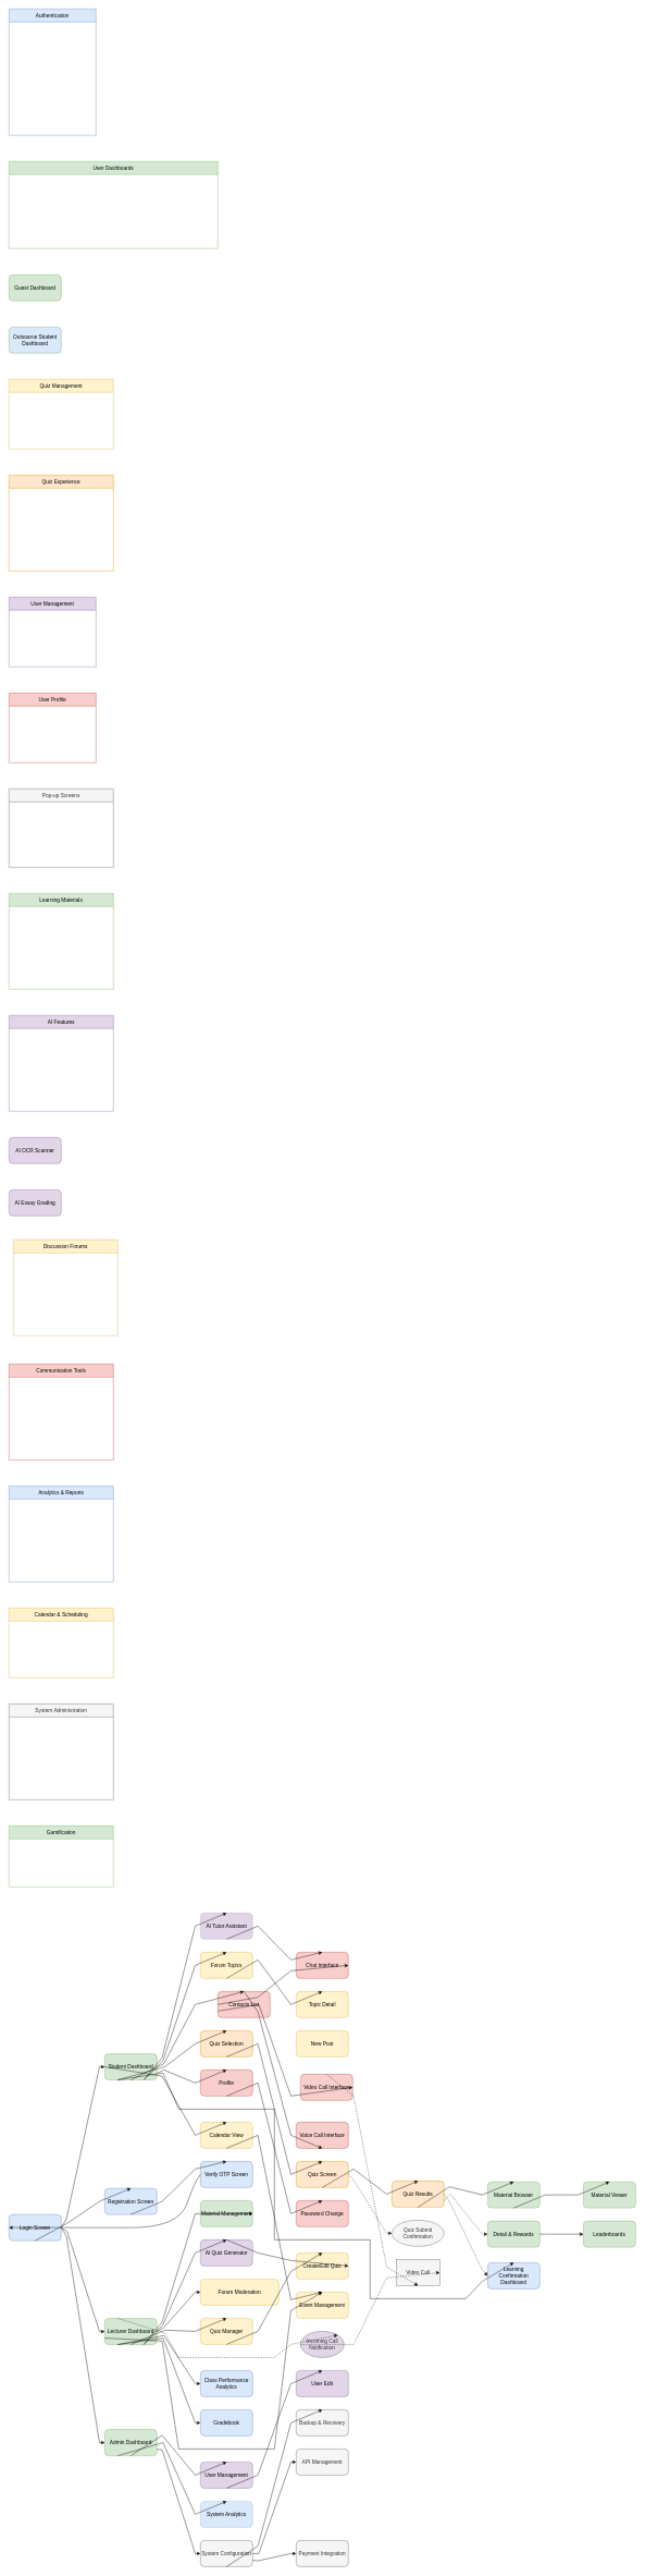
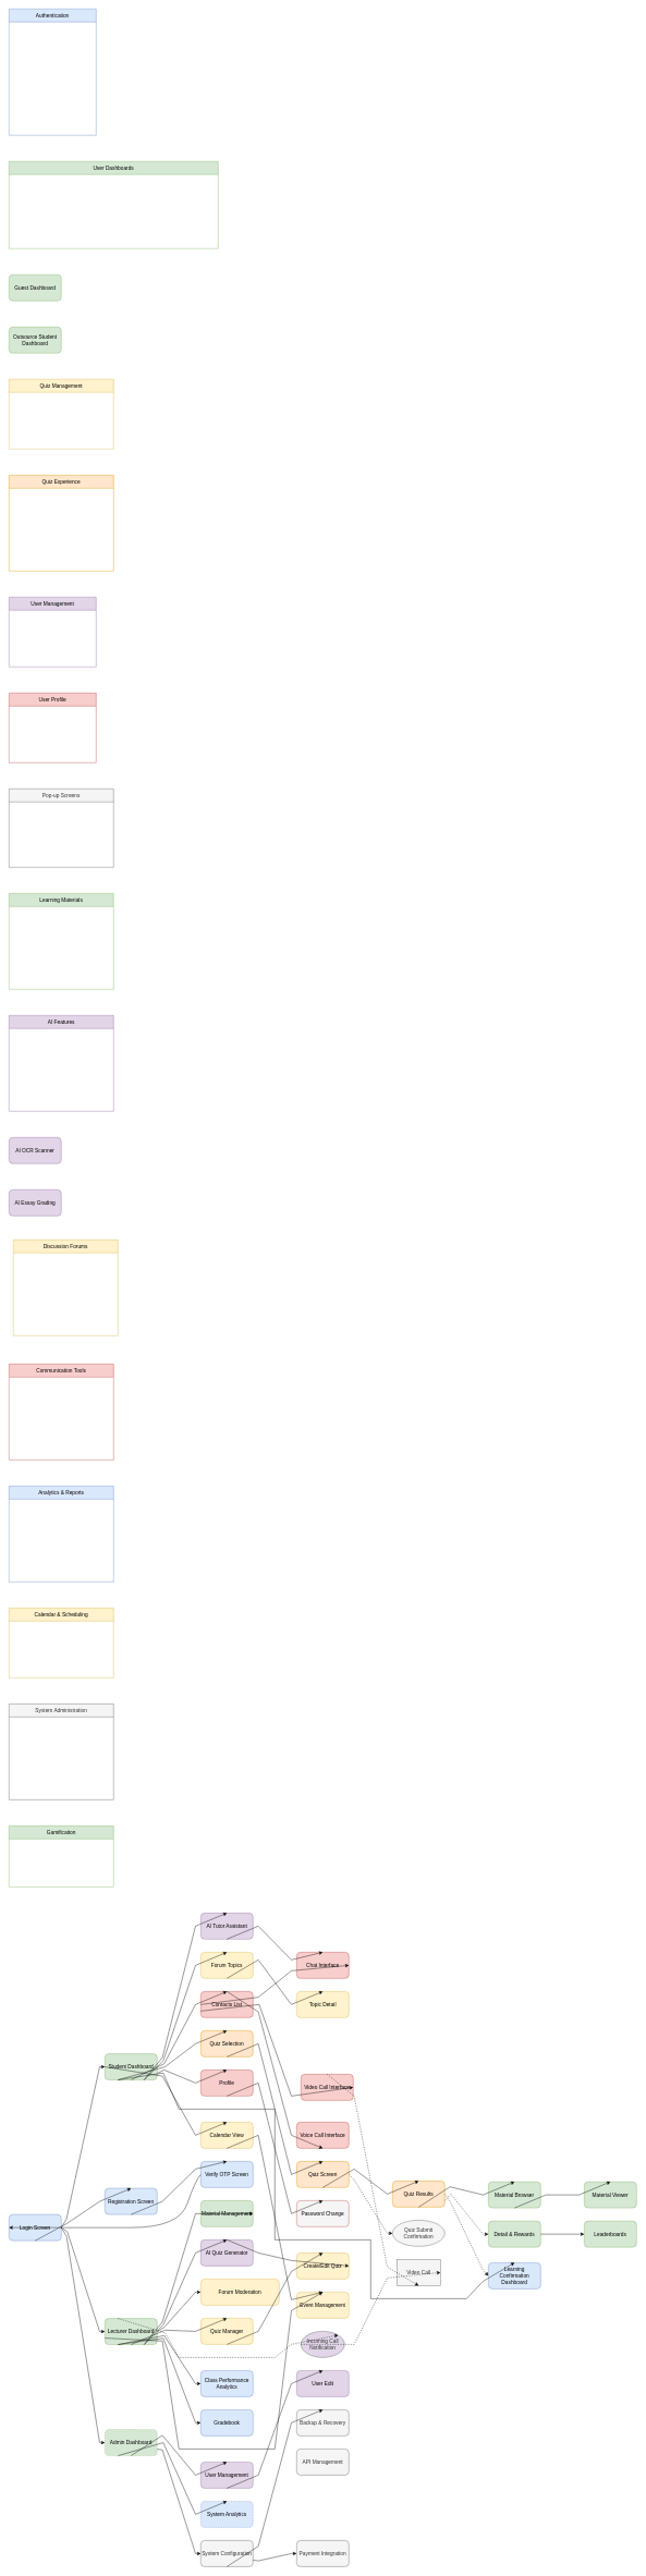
- <mxCell id="11" value="Outsource Student Dashboard" style="rounded=1;whiteSpace=wrap;html=1;fillColor=#dae8fc;strokeColor=#82b366;" parent="1" vertex="1"><mxGeometry y="750" width="120" height="60" as="geometry" x="20" /></mxCell>
+ <mxCell id="11" value="Outsource Student Dashboard" style="rounded=1;whiteSpace=wrap;html=1;fillColor=#d5e8d4;strokeColor=#82b366;" parent="1" vertex="1"><mxGeometry y="750" width="120" height="60" as="geometry" x="20" /></mxCell>
- <mxCell id="37" value="AI Tutor Assistant" style="rounded=1;whiteSpace=wrap;html=1;fillColor=#e1d5e7;strokeColor=#9673a6;dashed=1;" parent="1" vertex="1"><mxGeometry x="460" y="4390" width="120" height="60" as="geometry" /></mxCell>
+ <mxCell id="37" value="AI Tutor Assistant" style="rounded=1;whiteSpace=wrap;html=1;fillColor=#e1d5e7;strokeColor=#9673a6;" parent="1" vertex="1"><mxGeometry x="460" y="4390" width="120" height="60" as="geometry" /></mxCell>
- <mxCell id="56" value="Contacts List" style="rounded=1;whiteSpace=wrap;html=1;fillColor=#f8cecc;strokeColor=#b85450;" parent="1" vertex="1"><mxGeometry x="500" y="4570" width="120" height="60" as="geometry" /></mxCell>
+ <mxCell id="56" value="Contacts List" style="rounded=1;whiteSpace=wrap;html=1;fillColor=#f8cecc;strokeColor=#b85450;" parent="1" vertex="1"><mxGeometry x="460" y="4570" width="120" height="60" as="geometry" /></mxCell>
- <mxCell id="47" value="New Post" style="rounded=1;whiteSpace=wrap;html=1;fillColor=#fff2cc;strokeColor=#d6b656;" parent="1" vertex="1"><mxGeometry x="680" y="4660" width="120" height="60" as="geometry" /></mxCell>
- <mxCell id="24" value="Password Change" style="rounded=1;whiteSpace=wrap;html=1;fillColor=#f8cecc;strokeColor=#b85450;" parent="1" vertex="1"><mxGeometry x="680" y="5050" width="120" height="60" as="geometry" /></mxCell>
+ <mxCell id="24" value="Password Change" style="rounded=1;whiteSpace=wrap;html=1;fillColor=#f5f5f5;strokeColor=#b85450;" parent="1" vertex="1"><mxGeometry x="680" y="5050" width="120" height="60" as="geometry" /></mxCell>
- <mxCell id="9" value="Admin Dashboard" style="rounded=1;whiteSpace=wrap;html=1;fillColor=#d5e8d4;strokeColor=#82b366;" parent="1" vertex="1"><mxGeometry x="240" y="5575.469" width="120" height="60" as="geometry" /></mxCell>
+ <mxCell id="9" value="Admin Dashboard" style="rounded=1;whiteSpace=wrap;html=1;fillColor=#d5e8d4;strokeColor=#82b366;dashed=1;" parent="1" vertex="1"><mxGeometry x="240" y="5575.469" width="120" height="60" as="geometry" /></mxCell>
- <mxCell id="104" value="" style="endArrow=classic;html=1;rounded=0;exitX=1;exitY=0.5;exitDx=0;exitDy=0;entryX=0;entryY=0.5;entryDx=0;entryDy=0;noEdgeStyle=1;orthogonal=1;" parent="1" source="95" target="97" edge="1"><mxGeometry width="50" height="50" relative="1" as="geometry"><mxPoint x="800" y="800" as="sourcePoint" /><mxPoint x="850" y="750" as="targetPoint" /><Array as="points"><mxPoint x="594" y="5860" /><mxPoint x="668" y="5650" /></Array></mxGeometry></mxCell>
